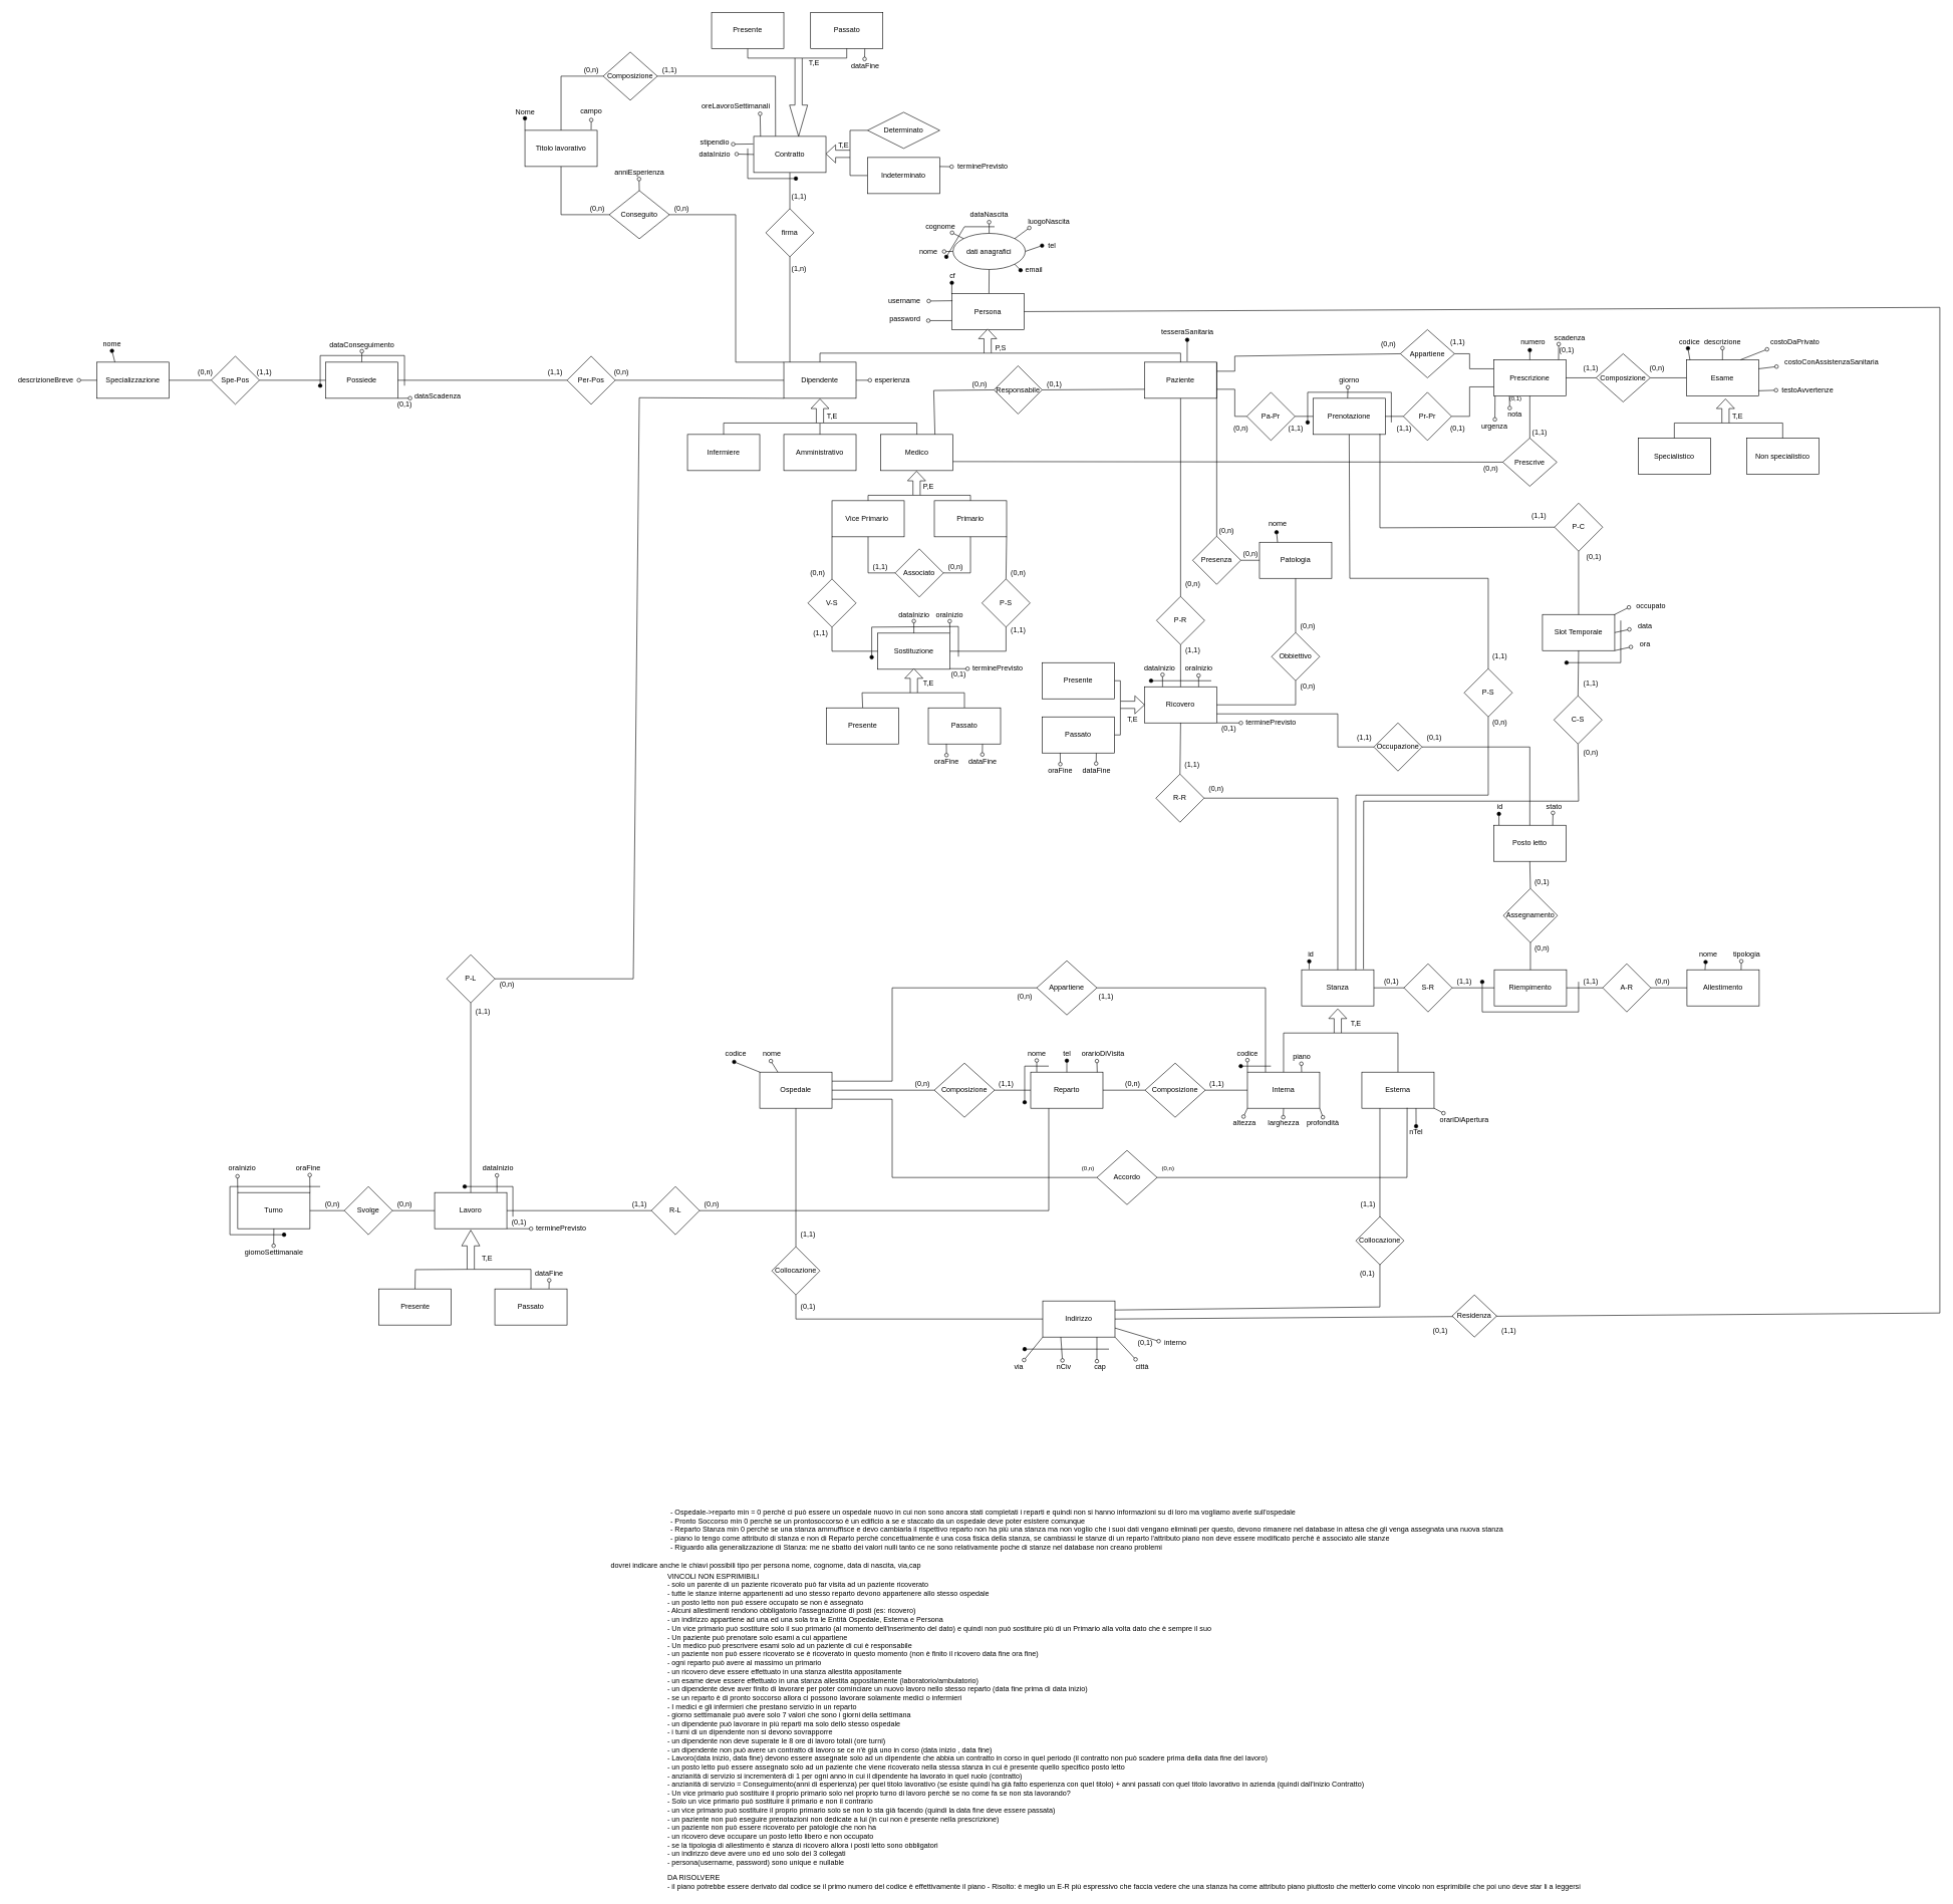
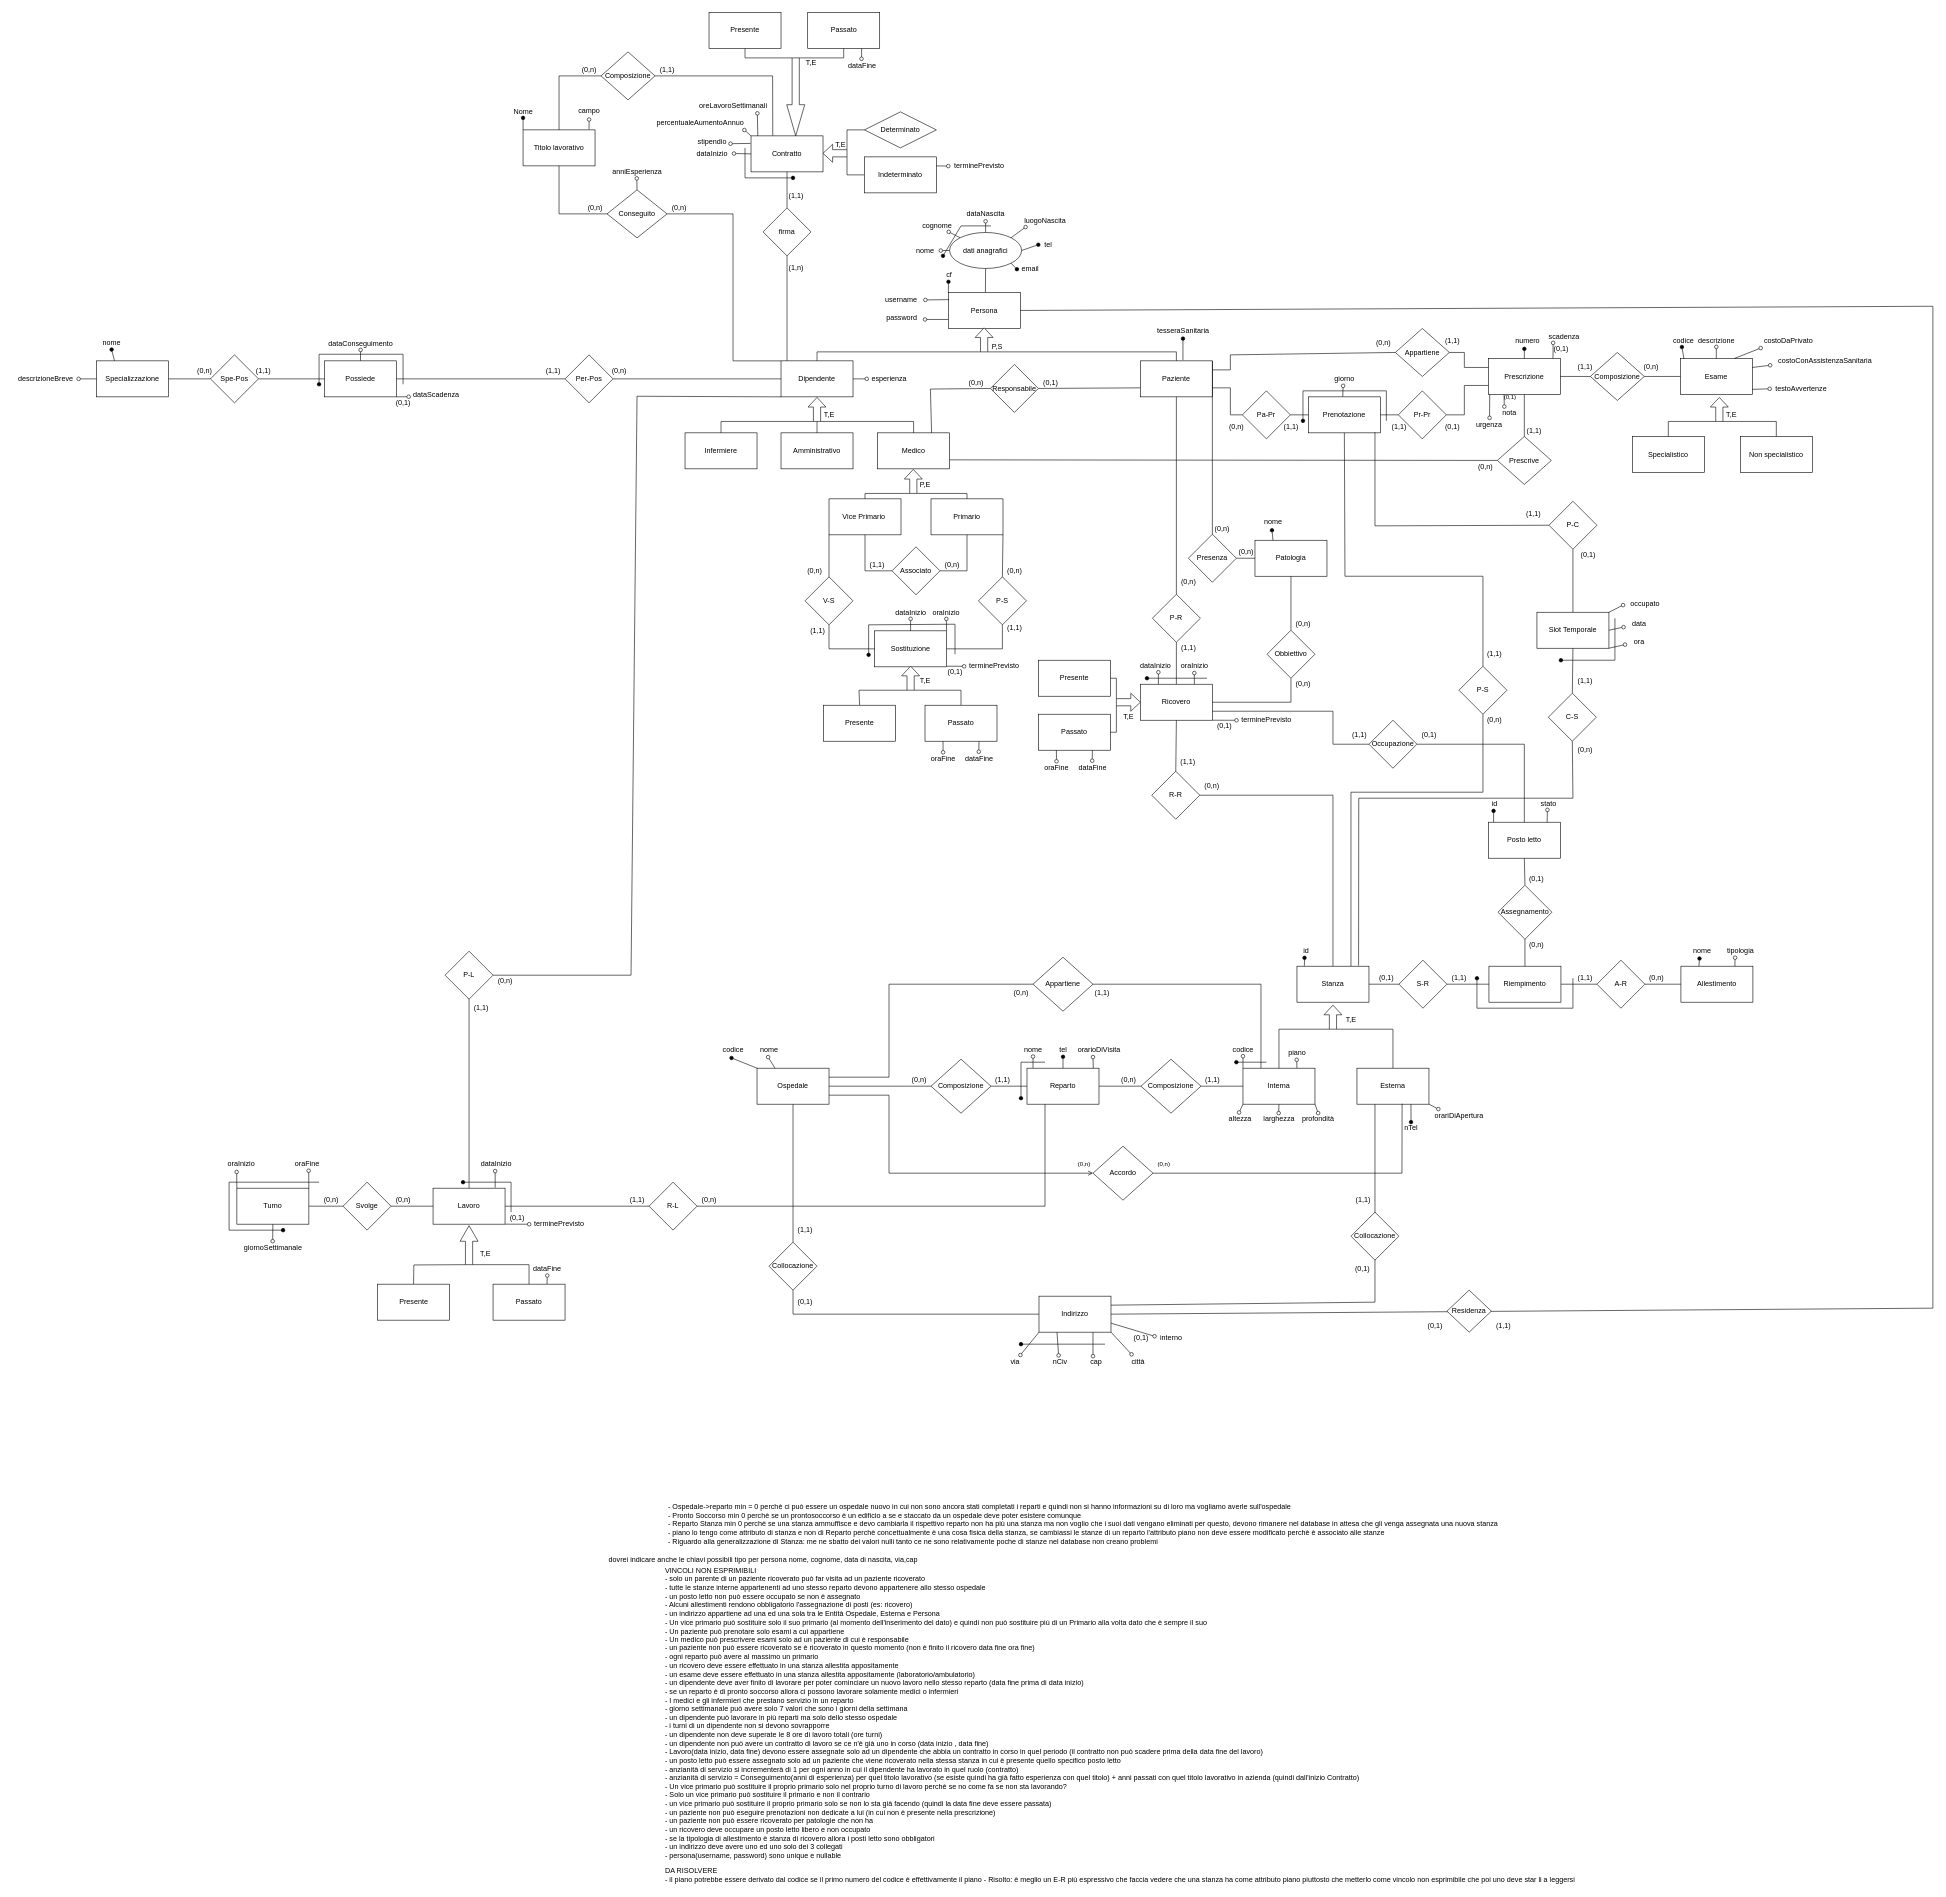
+ <mxCell id="249" value="percentualeAumentoAnnuo" style="text;html=1;align=center;verticalAlign=middle;resizable=0;points=[];autosize=1;strokeColor=none;fillColor=none;" parent="1" vertex="1"><mxGeometry x="1086" y="195" width="160" height="20" as="geometry" /></mxCell>
+ <mxCell id="252" value="" style="endArrow=oval;html=1;rounded=0;exitX=0;exitY=0;exitDx=0;exitDy=0;endFill=0;entryX=0.962;entryY=1.062;entryDx=0;entryDy=0;entryPerimeter=0;" parent="1" source="241" target="249" edge="1"><mxGeometry width="50" height="50" relative="1" as="geometry"><mxPoint x="1345.76" y="246" as="sourcePoint" /><mxPoint x="1391" y="236" as="targetPoint" /></mxGeometry></mxCell>
- <mxCell id="282" value="" style="endArrow=none;html=1;rounded=0;fontSize=10;exitX=1;exitY=0.75;exitDx=0;exitDy=0;entryX=0;entryY=0.5;entryDx=0;entryDy=0;" parent="1" source="2" target="280" edge="1"><mxGeometry width="50" height="50" relative="1" as="geometry"><mxPoint x="1911" y="1850" as="sourcePoint" /><mxPoint x="1961" y="1800" as="targetPoint" /><Array as="points"><mxPoint x="1481" y="1825" /><mxPoint x="1481" y="1955" /></Array></mxGeometry></mxCell>
+ <mxCell id="282" value="" style="endArrow=open;html=1;rounded=0;fontSize=10;exitX=1;exitY=0.75;exitDx=0;exitDy=0;entryX=0;entryY=0.5;entryDx=0;entryDy=0;" parent="1" source="2" target="280" edge="1"><mxGeometry width="50" height="50" relative="1" as="geometry"><mxPoint x="1911" y="1850" as="sourcePoint" /><mxPoint x="1961" y="1800" as="targetPoint" /><Array as="points"><mxPoint x="1481" y="1825" /><mxPoint x="1481" y="1955" /></Array></mxGeometry></mxCell>
